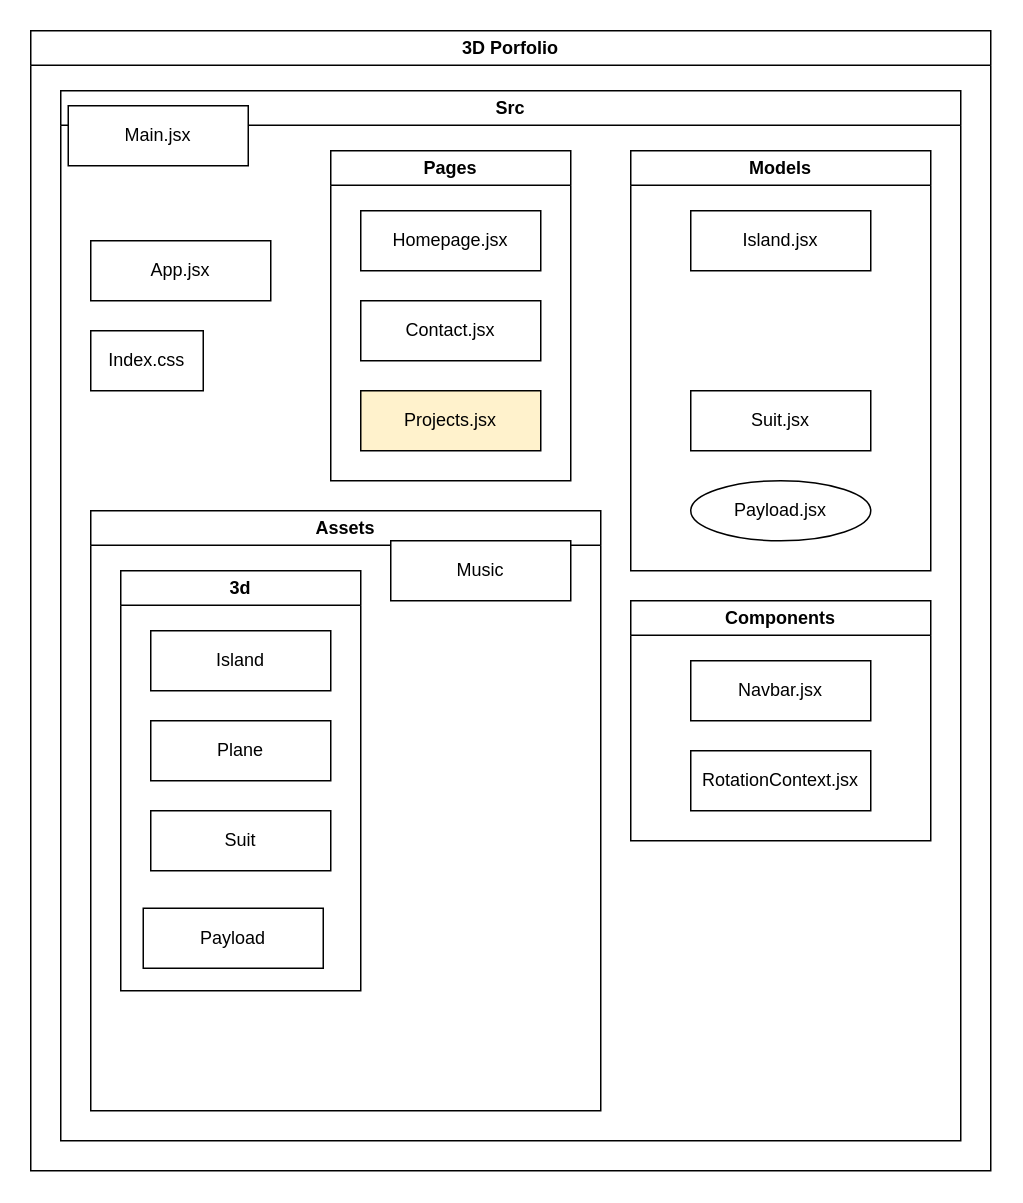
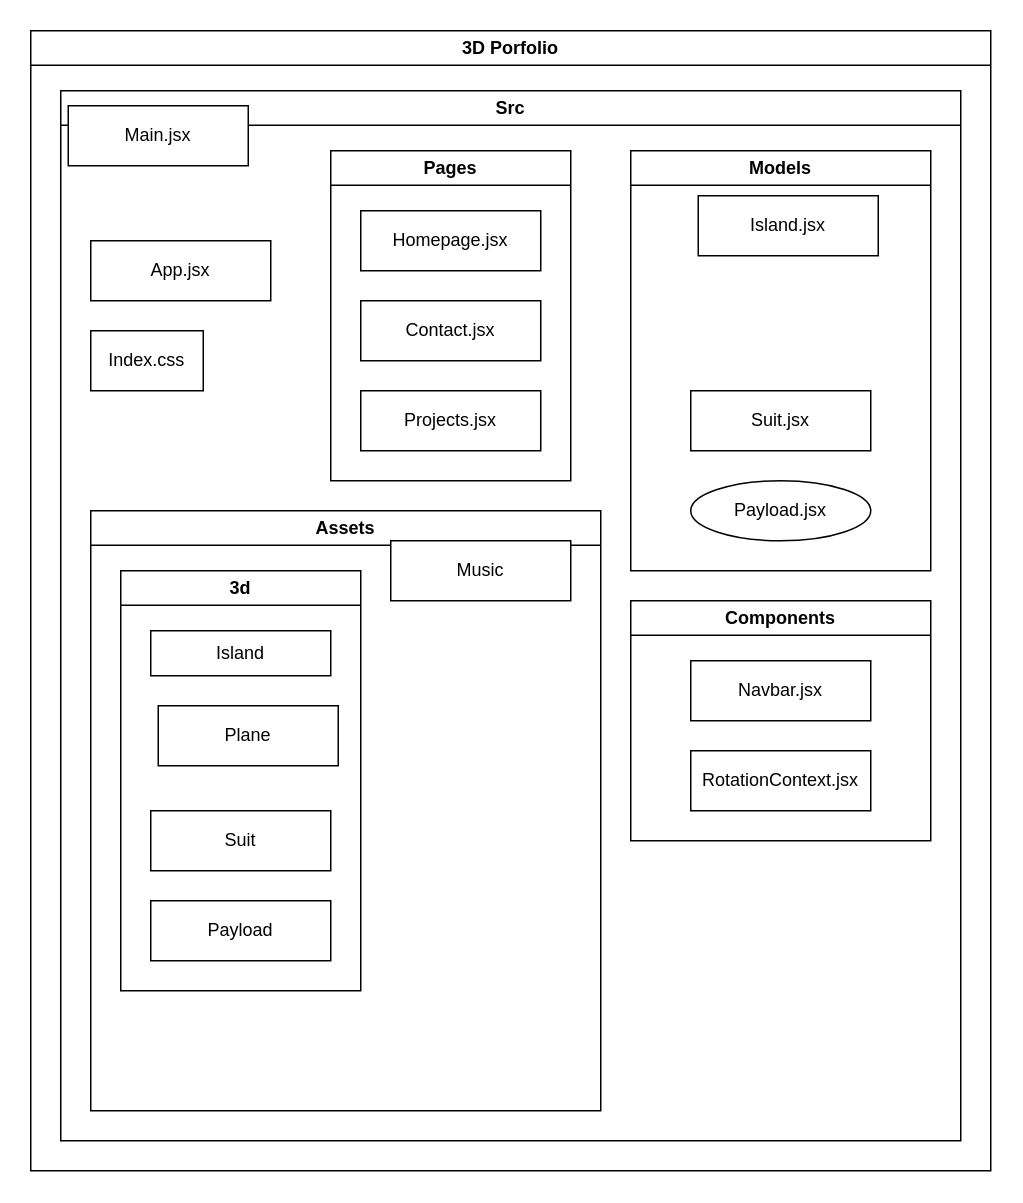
- <mxCell id="12" value="Island.jsx" style="rounded=0;whiteSpace=wrap;html=1;" vertex="1" parent="11"><mxGeometry x="40" y="40" width="120" height="40" as="geometry" /></mxCell>
+ <mxCell id="12" value="Island.jsx" style="rounded=0;whiteSpace=wrap;html=1;" vertex="1" parent="11"><mxGeometry x="45" y="30" width="120" height="40" as="geometry" /></mxCell>
- <mxCell id="10" value="Projects.jsx" style="rounded=0;whiteSpace=wrap;html=1;fillColor=#fff2cc;" vertex="1" parent="7"><mxGeometry x="20" y="160" width="120" height="40" as="geometry" /></mxCell>
+ <mxCell id="10" value="Projects.jsx" style="rounded=0;whiteSpace=wrap;html=1;" vertex="1" parent="7"><mxGeometry x="20" y="160" width="120" height="40" as="geometry" /></mxCell>
- <mxCell id="22" value="Island" style="rounded=0;whiteSpace=wrap;html=1;" vertex="1" parent="19"><mxGeometry x="20" y="40" width="120" height="40" as="geometry" /></mxCell>
+ <mxCell id="22" value="Island" style="rounded=0;whiteSpace=wrap;html=1;" vertex="1" parent="19"><mxGeometry x="20" y="40" width="120" height="30" as="geometry" /></mxCell>
- <mxCell id="21" value="Plane" style="rounded=0;whiteSpace=wrap;html=1;" vertex="1" parent="19"><mxGeometry x="20" y="100" width="120" height="40" as="geometry" /></mxCell>
+ <mxCell id="21" value="Plane" style="rounded=0;whiteSpace=wrap;html=1;" vertex="1" parent="19"><mxGeometry x="25" y="90" width="120" height="40" as="geometry" /></mxCell>
- <mxCell id="23" value="Payload" style="rounded=0;whiteSpace=wrap;html=1;" vertex="1" parent="19"><mxGeometry x="15" y="225" width="120" height="40" as="geometry" /></mxCell>
+ <mxCell id="23" value="Payload" style="rounded=0;whiteSpace=wrap;html=1;" vertex="1" parent="19"><mxGeometry x="20" y="220" width="120" height="40" as="geometry" /></mxCell>
